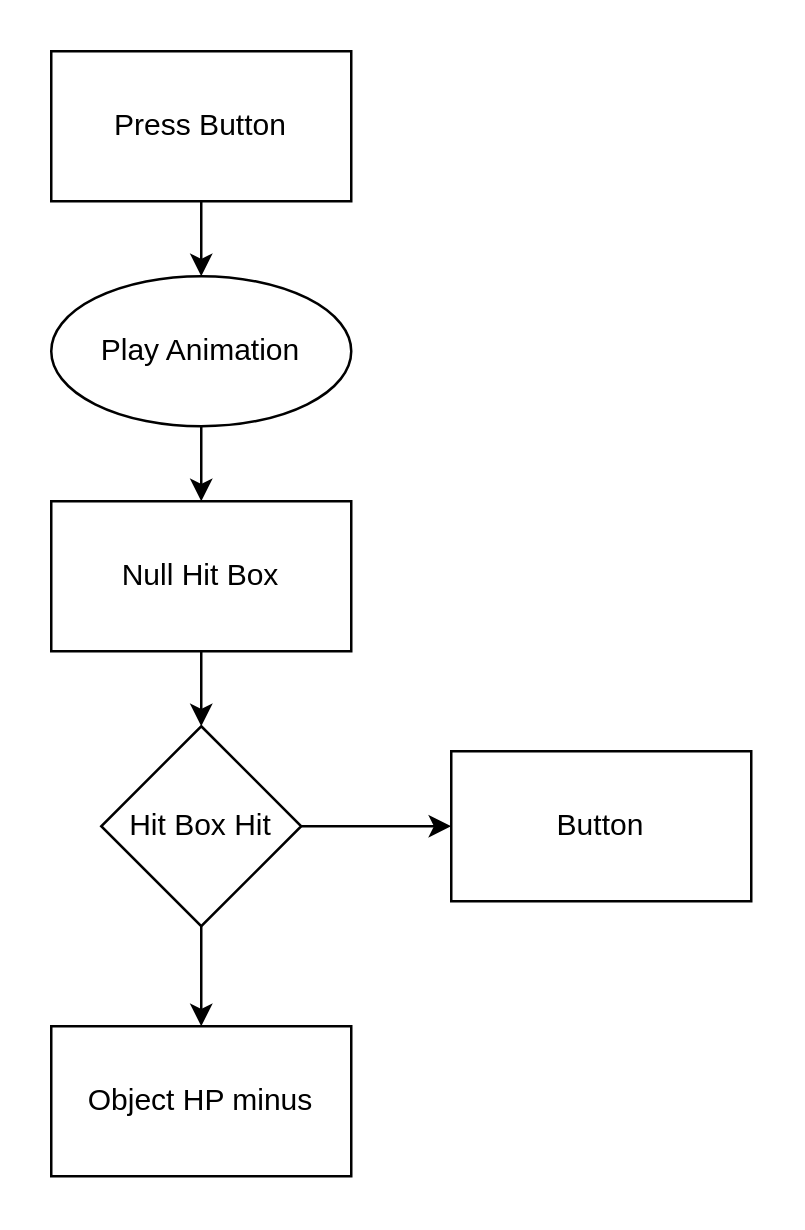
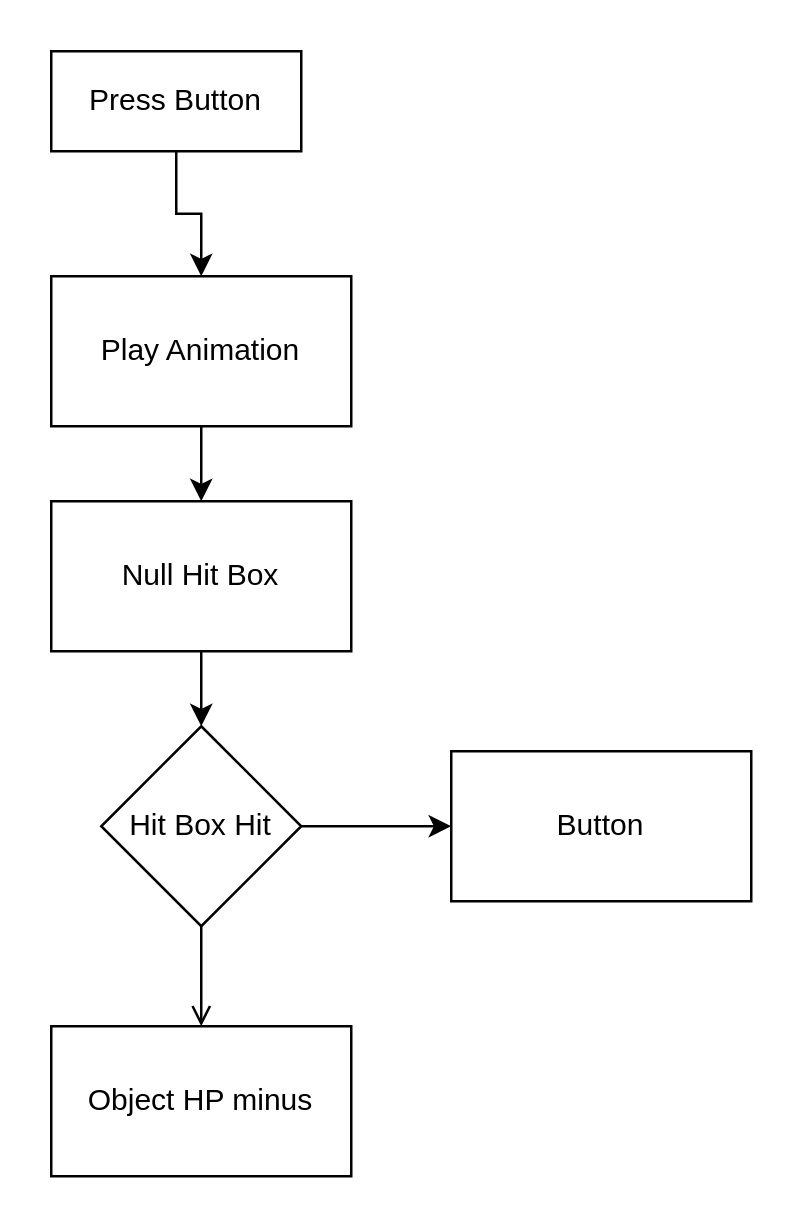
- <mxCell id="3" value="Press Button" style="rounded=0;whiteSpace=wrap;html=1;" vertex="1" parent="1"><mxGeometry x="20" y="20" width="120" height="60" as="geometry" /></mxCell>
+ <mxCell id="3" value="Press Button" style="rounded=0;whiteSpace=wrap;html=1;" vertex="1" parent="1"><mxGeometry x="20" y="20" width="100" height="40" as="geometry" /></mxCell>
- <mxCell id="5" value="Play Animation" style="ellipse;whiteSpace=wrap;html=1;" vertex="1" parent="1"><mxGeometry x="20" y="110" width="120" height="60" as="geometry" /></mxCell>
+ <mxCell id="5" value="Play Animation" style="whiteSpace=wrap;html=1;rounded=0;" vertex="1" parent="1"><mxGeometry x="20" y="110" width="120" height="60" as="geometry" /></mxCell>
- <mxCell id="9" value="" style="edgeStyle=orthogonalEdgeStyle;rounded=0;orthogonalLoop=1;jettySize=auto;html=1;" edge="1" parent="1" source="10" target="12"><mxGeometry relative="1" as="geometry" /></mxCell>
+ <mxCell id="9" value="" style="edgeStyle=orthogonalEdgeStyle;rounded=0;orthogonalLoop=1;jettySize=auto;html=1;endArrow=open;" edge="1" parent="1" source="10" target="12"><mxGeometry relative="1" as="geometry" /></mxCell>
